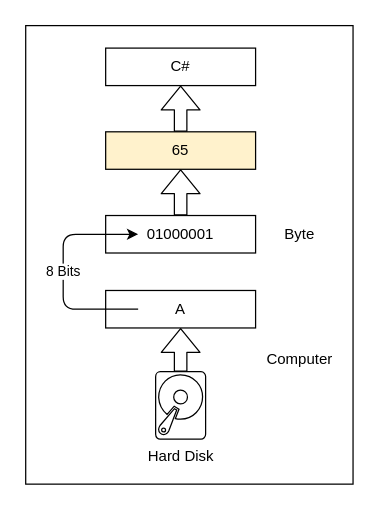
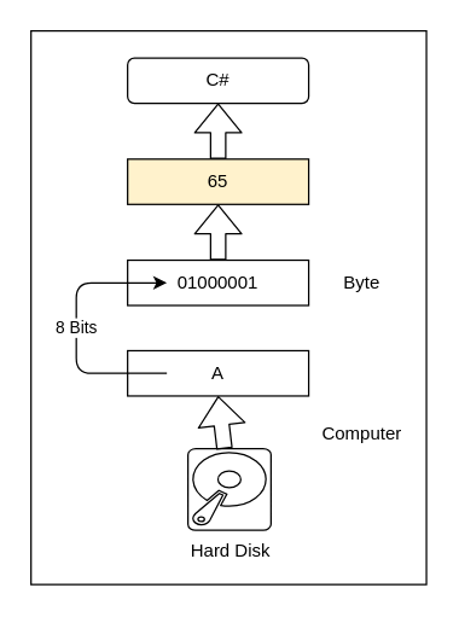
- <mxCell id="6" value="C#" style="rounded=0;whiteSpace=wrap;html=1;fontColor=#000000;" parent="1" vertex="1"><mxGeometry x="84" y="38" width="120" height="30" as="geometry" /></mxCell>
+ <mxCell id="6" value="C#" style="whiteSpace=wrap;html=1;fontColor=#000000;rounded=1;" parent="1" vertex="1"><mxGeometry x="84" y="38" width="120" height="30" as="geometry" /></mxCell>
- <mxCell id="4" value="Hard Disk" style="sketch=0;pointerEvents=1;shadow=0;dashed=0;html=1;labelPosition=center;verticalLabelPosition=bottom;verticalAlign=top;outlineConnect=0;align=center;shape=mxgraph.office.devices.hard_disk;fontColor=#000000;" parent="1" vertex="1"><mxGeometry x="124" y="297" width="40" height="54" as="geometry" /></mxCell>
+ <mxCell id="4" value="Hard Disk" style="sketch=0;pointerEvents=1;shadow=0;dashed=0;html=1;labelPosition=center;verticalLabelPosition=bottom;verticalAlign=top;outlineConnect=0;align=center;shape=mxgraph.office.devices.hard_disk;fontColor=#000000;" parent="1" vertex="1"><mxGeometry x="124" y="297" width="55" height="54" as="geometry" /></mxCell>
